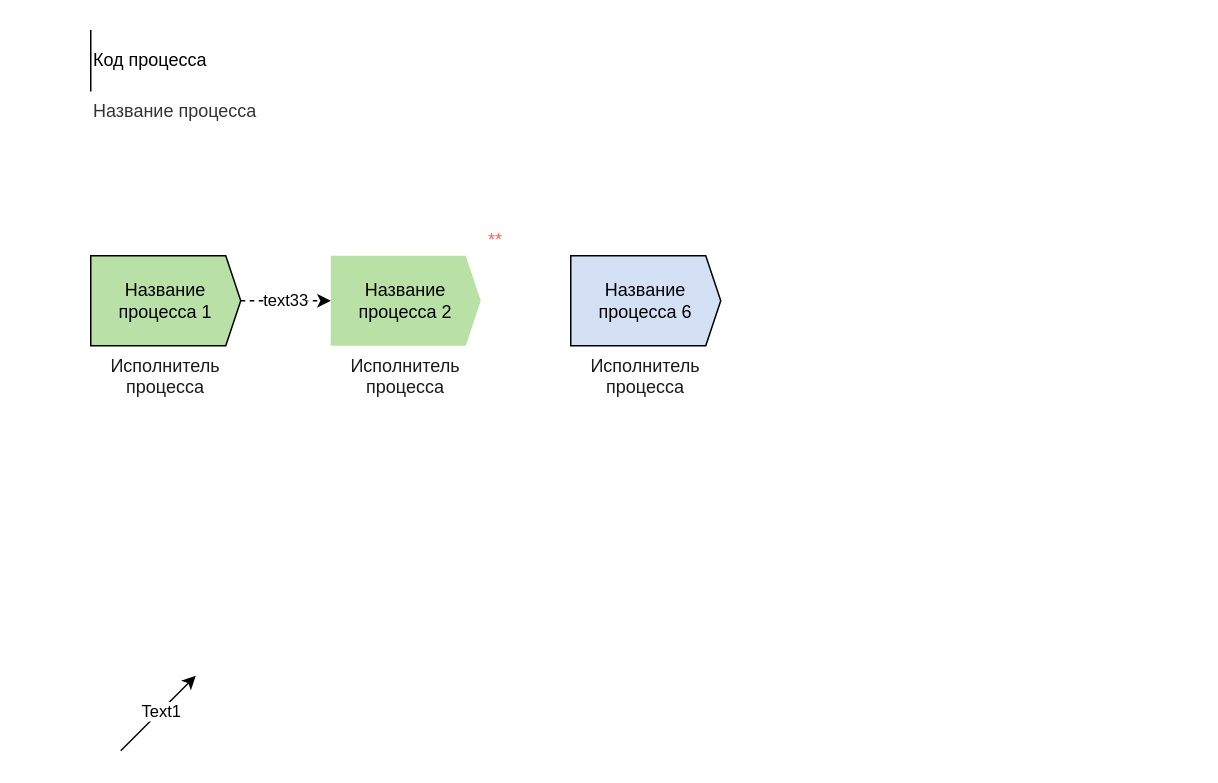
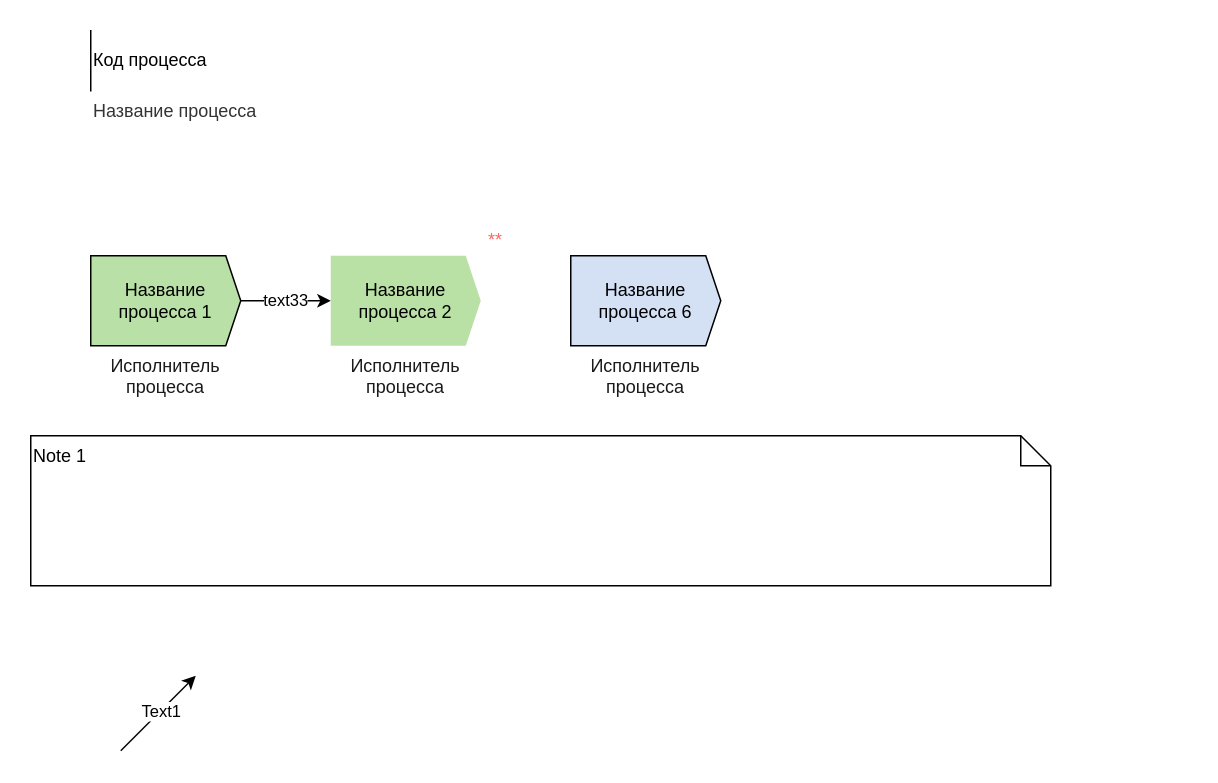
- <mxCell id="16" value="text33" style="endArrow=classic;html=1;rounded=0;entryX=0;entryY=0.5;entryDx=0;entryDy=0;entryPerimeter=0;exitX=1;exitY=0.5;exitDx=0;exitDy=0;exitPerimeter=0;dashed=1;" edge="1" parent="1" source="2" target="5"><mxGeometry width="50" height="50" relative="1" as="geometry"><mxPoint x="160" y="200" as="sourcePoint" /><mxPoint x="221" y="200" as="targetPoint" /></mxGeometry></mxCell>
+ <mxCell id="16" value="text33" style="endArrow=classic;html=1;rounded=0;entryX=0;entryY=0.5;entryDx=0;entryDy=0;entryPerimeter=0;exitX=1;exitY=0.5;exitDx=0;exitDy=0;exitPerimeter=0;" edge="1" parent="1" source="2" target="5"><mxGeometry width="50" height="50" relative="1" as="geometry"><mxPoint x="160" y="200" as="sourcePoint" /><mxPoint x="221" y="200" as="targetPoint" /></mxGeometry></mxCell>
+ <mxCell id="13" value="Note 1" style="shape=note;size=20;whiteSpace=wrap;html=1;align=left;verticalAlign=top;" parent="1" vertex="1"><mxGeometry x="20" y="290" width="680" height="100" as="geometry" /></mxCell>
